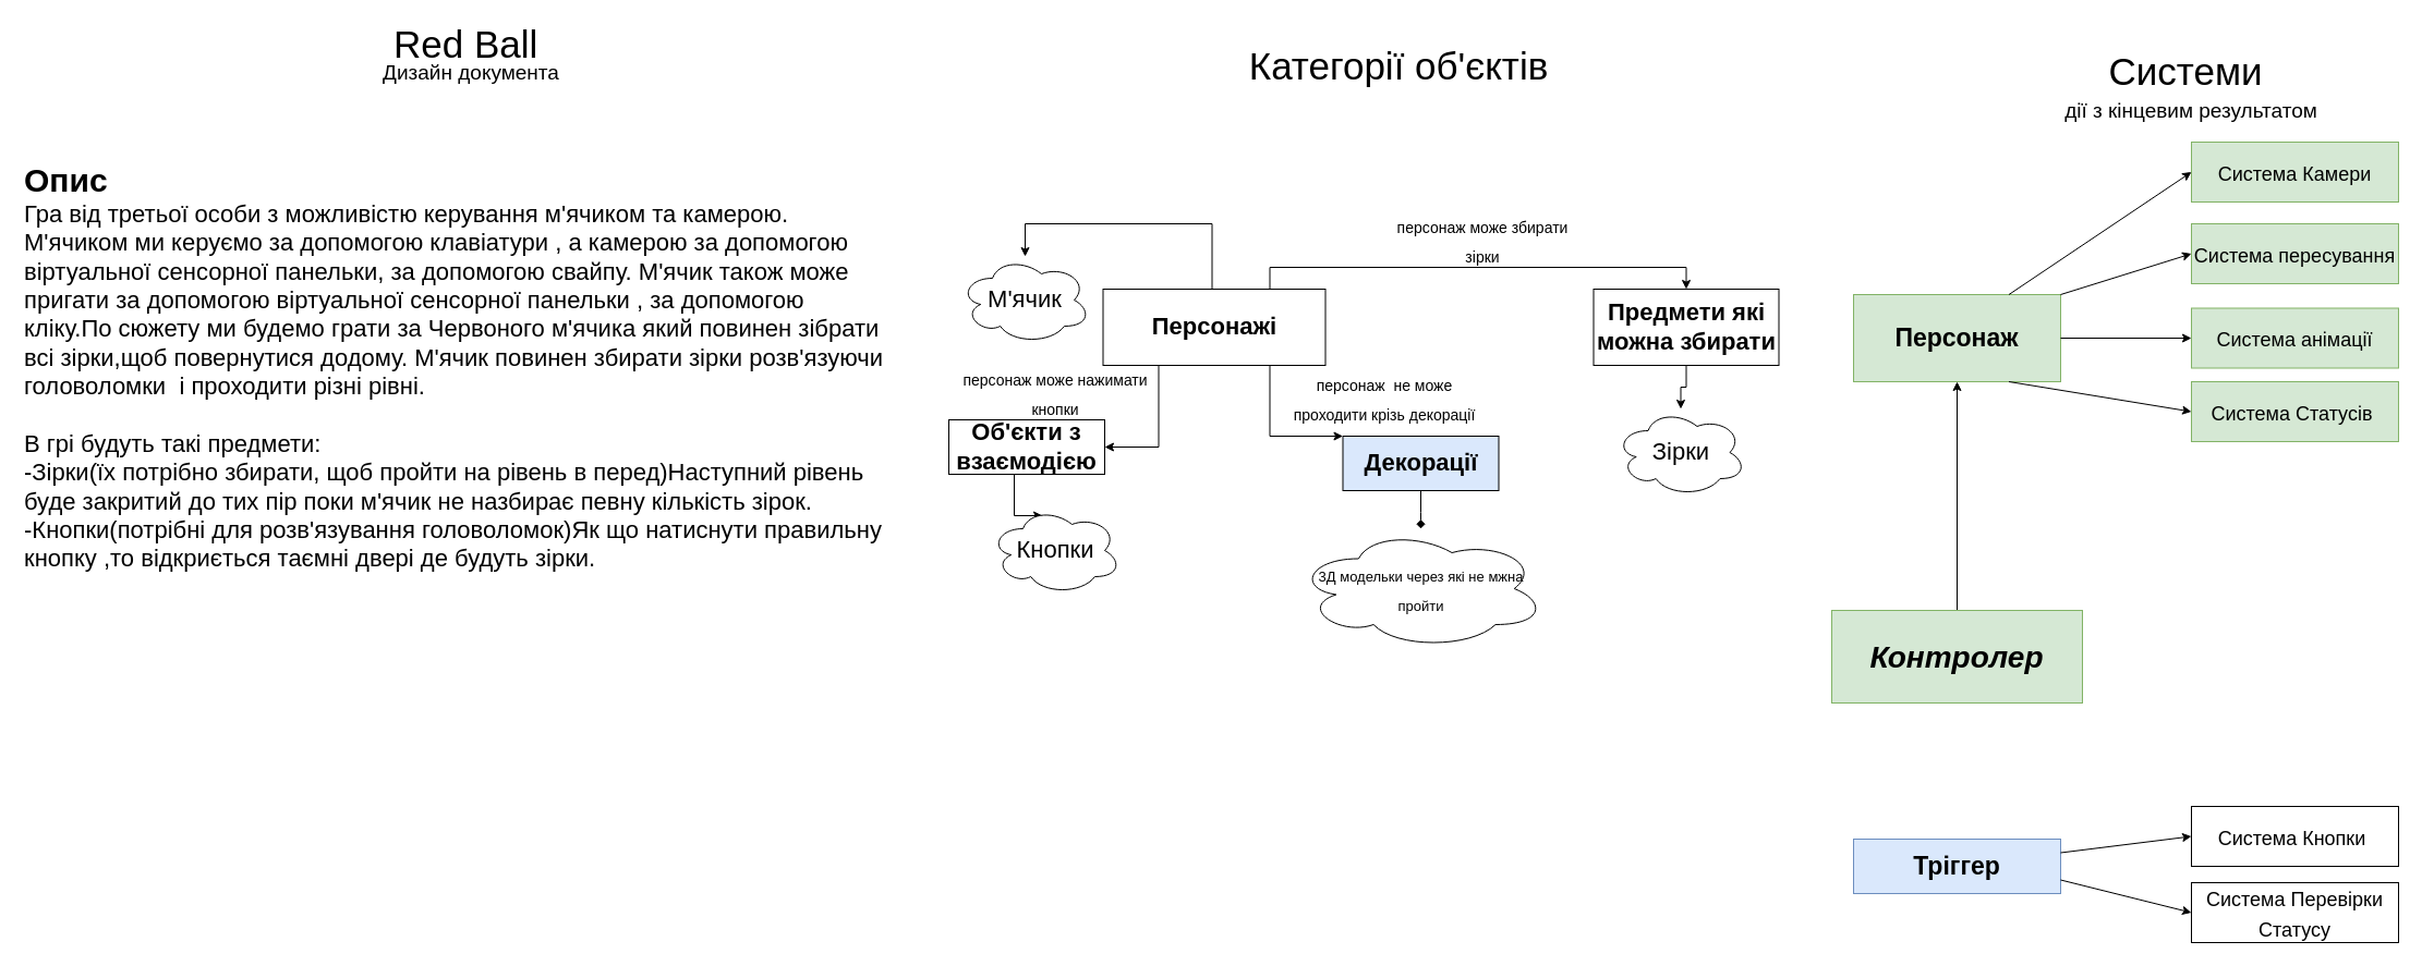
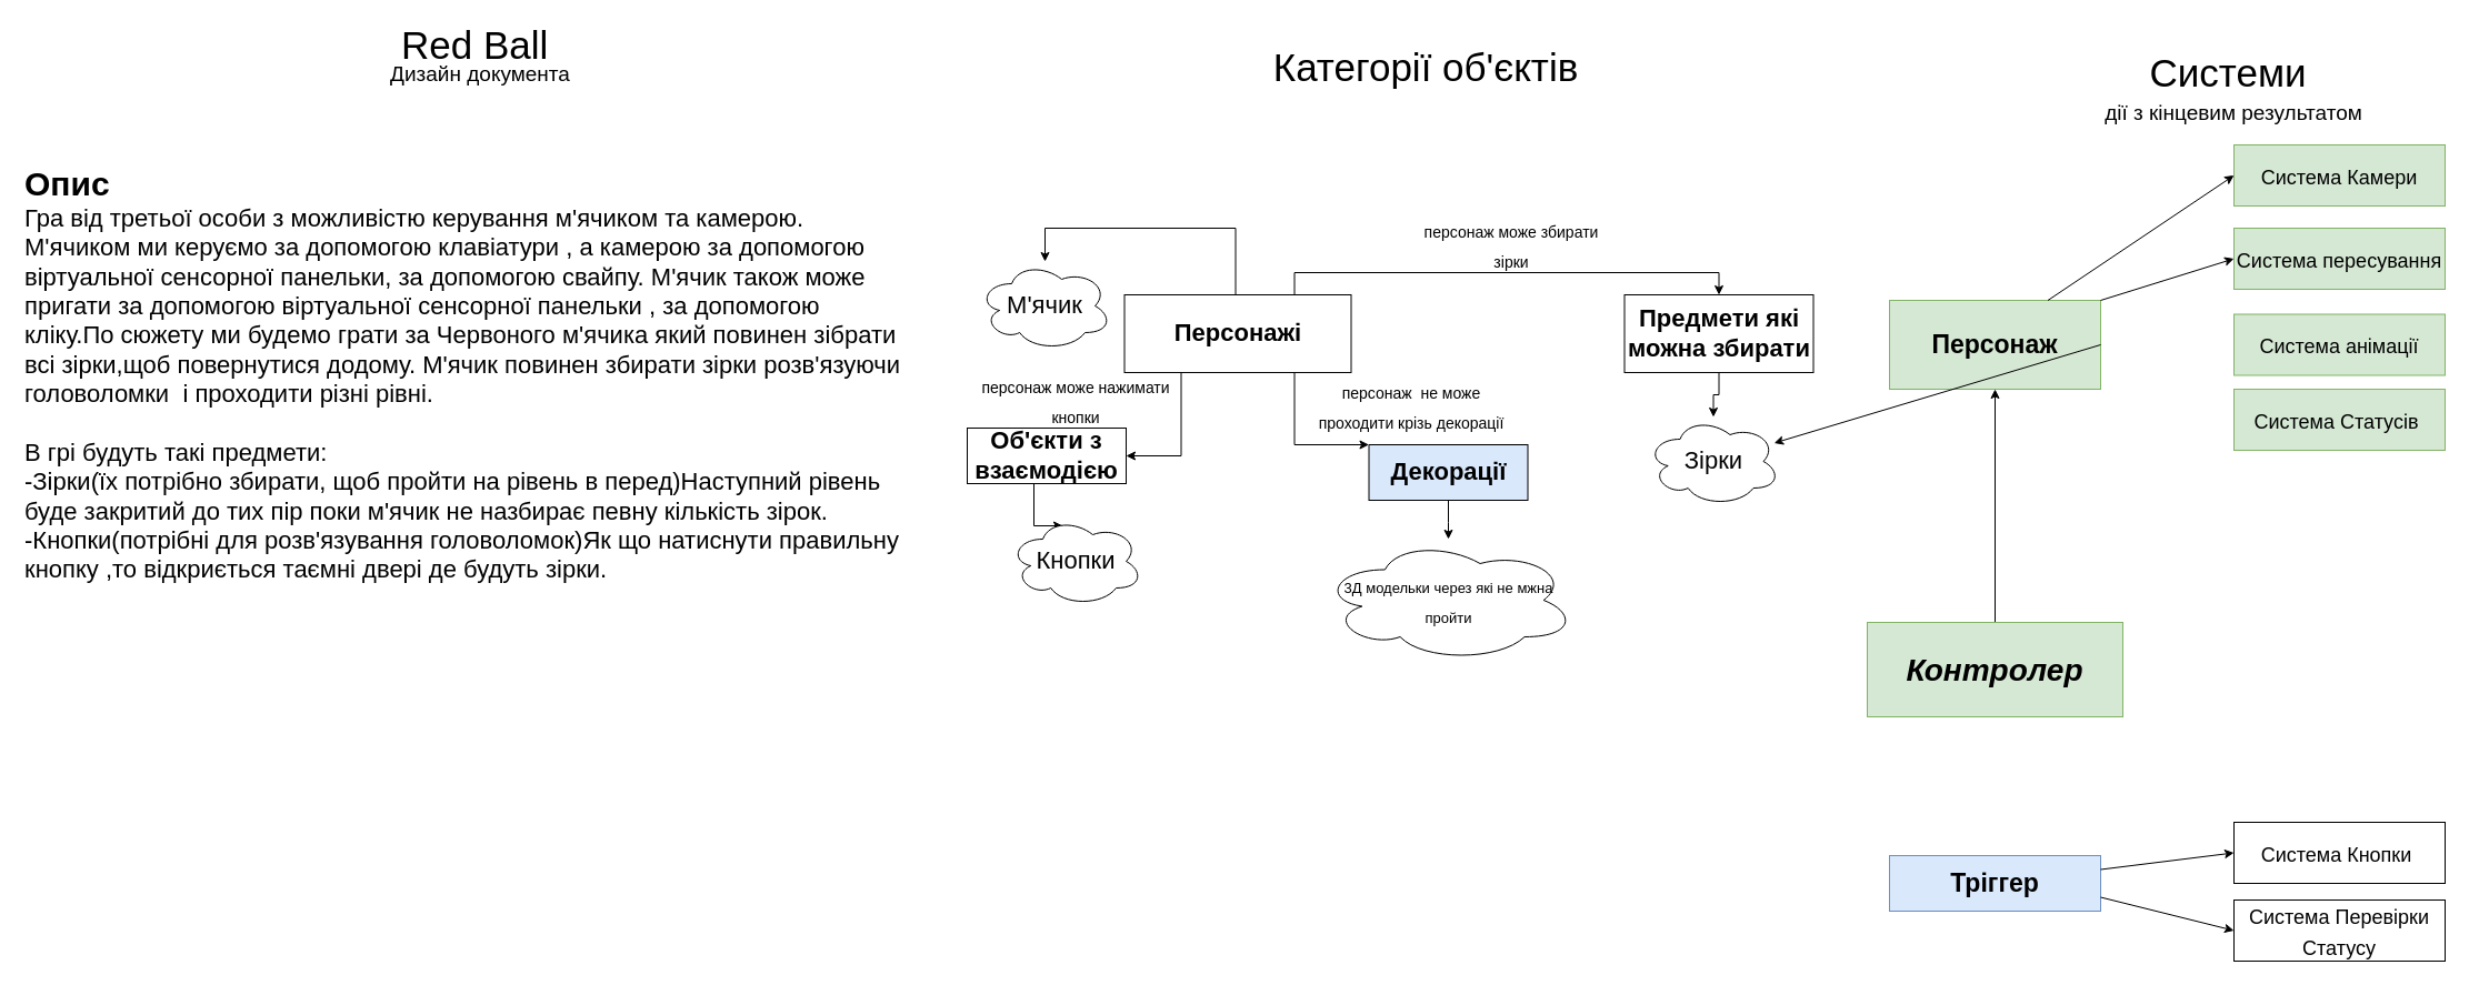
- <mxCell id="30" value="" style="endArrow=classic;html=1;rounded=0;fontSize=18;exitX=1;exitY=0.5;exitDx=0;exitDy=0;entryX=0;entryY=0.5;entryDx=0;entryDy=0;" edge="1" parent="1" source="26" target="28"><mxGeometry width="50" height="50" relative="1" as="geometry"><mxPoint x="1940" y="460" as="sourcePoint" /><mxPoint x="1990" y="410" as="targetPoint" /></mxGeometry></mxCell>
+ <mxCell id="30" value="" style="endArrow=classic;html=1;rounded=0;fontSize=18;exitX=1;exitY=0.5;exitDx=0;exitDy=0;" edge="1" parent="1" source="26" target="19"><mxGeometry width="50" height="50" relative="1" as="geometry"><mxPoint x="1940" y="460" as="sourcePoint" /><mxPoint x="1990" y="410" as="targetPoint" /></mxGeometry></mxCell>
- <mxCell id="39" value="" style="endArrow=classic;html=1;rounded=0;fontSize=36;exitX=0.75;exitY=1;exitDx=0;exitDy=0;entryX=0;entryY=0.5;entryDx=0;entryDy=0;" edge="1" parent="1" source="26" target="38"><mxGeometry width="50" height="50" relative="1" as="geometry"><mxPoint x="2030" y="580" as="sourcePoint" /><mxPoint x="2080" y="530" as="targetPoint" /></mxGeometry></mxCell>
- <mxCell id="15" value="" style="edgeStyle=orthogonalEdgeStyle;rounded=0;orthogonalLoop=1;jettySize=auto;html=1;endArrow=diamond;" edge="1" parent="1" source="16" target="22"><mxGeometry relative="1" as="geometry" /></mxCell>
+ <mxCell id="15" value="" style="edgeStyle=orthogonalEdgeStyle;rounded=0;orthogonalLoop=1;jettySize=auto;html=1;" edge="1" parent="1" source="16" target="22"><mxGeometry relative="1" as="geometry" /></mxCell>
